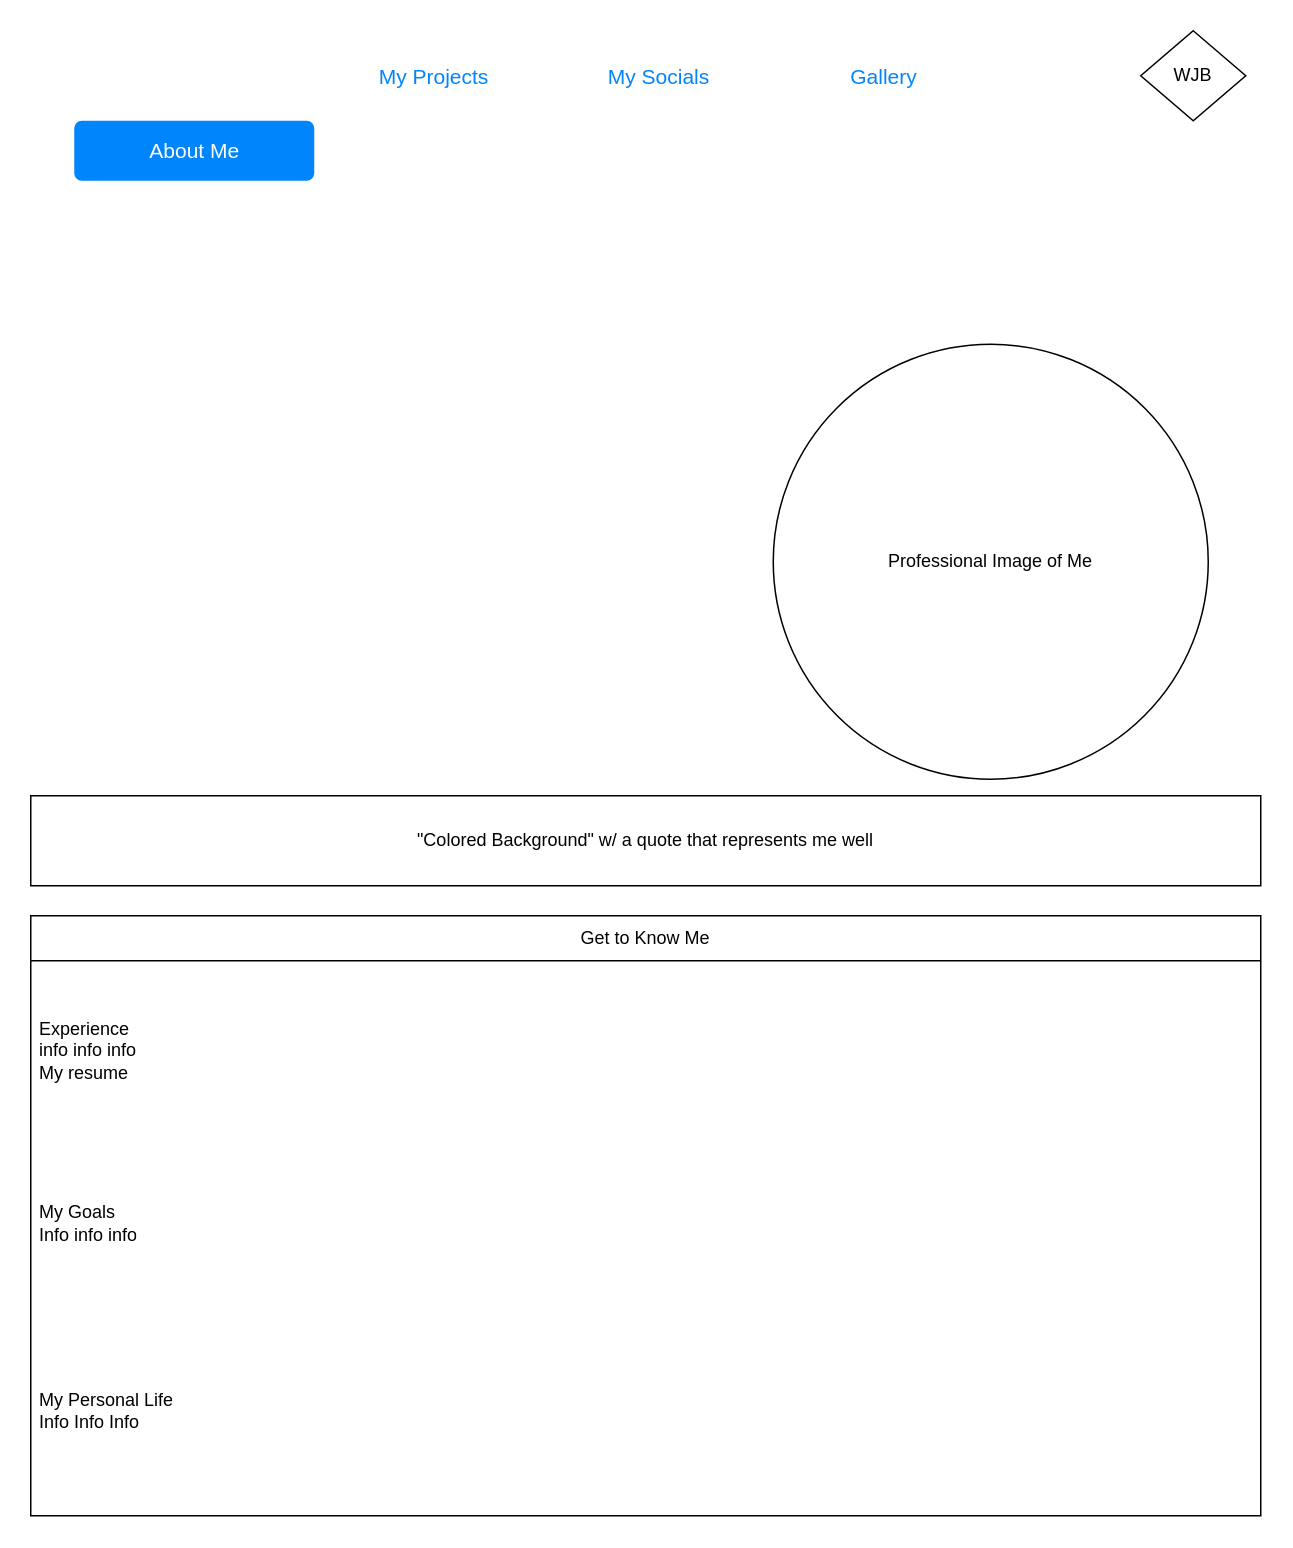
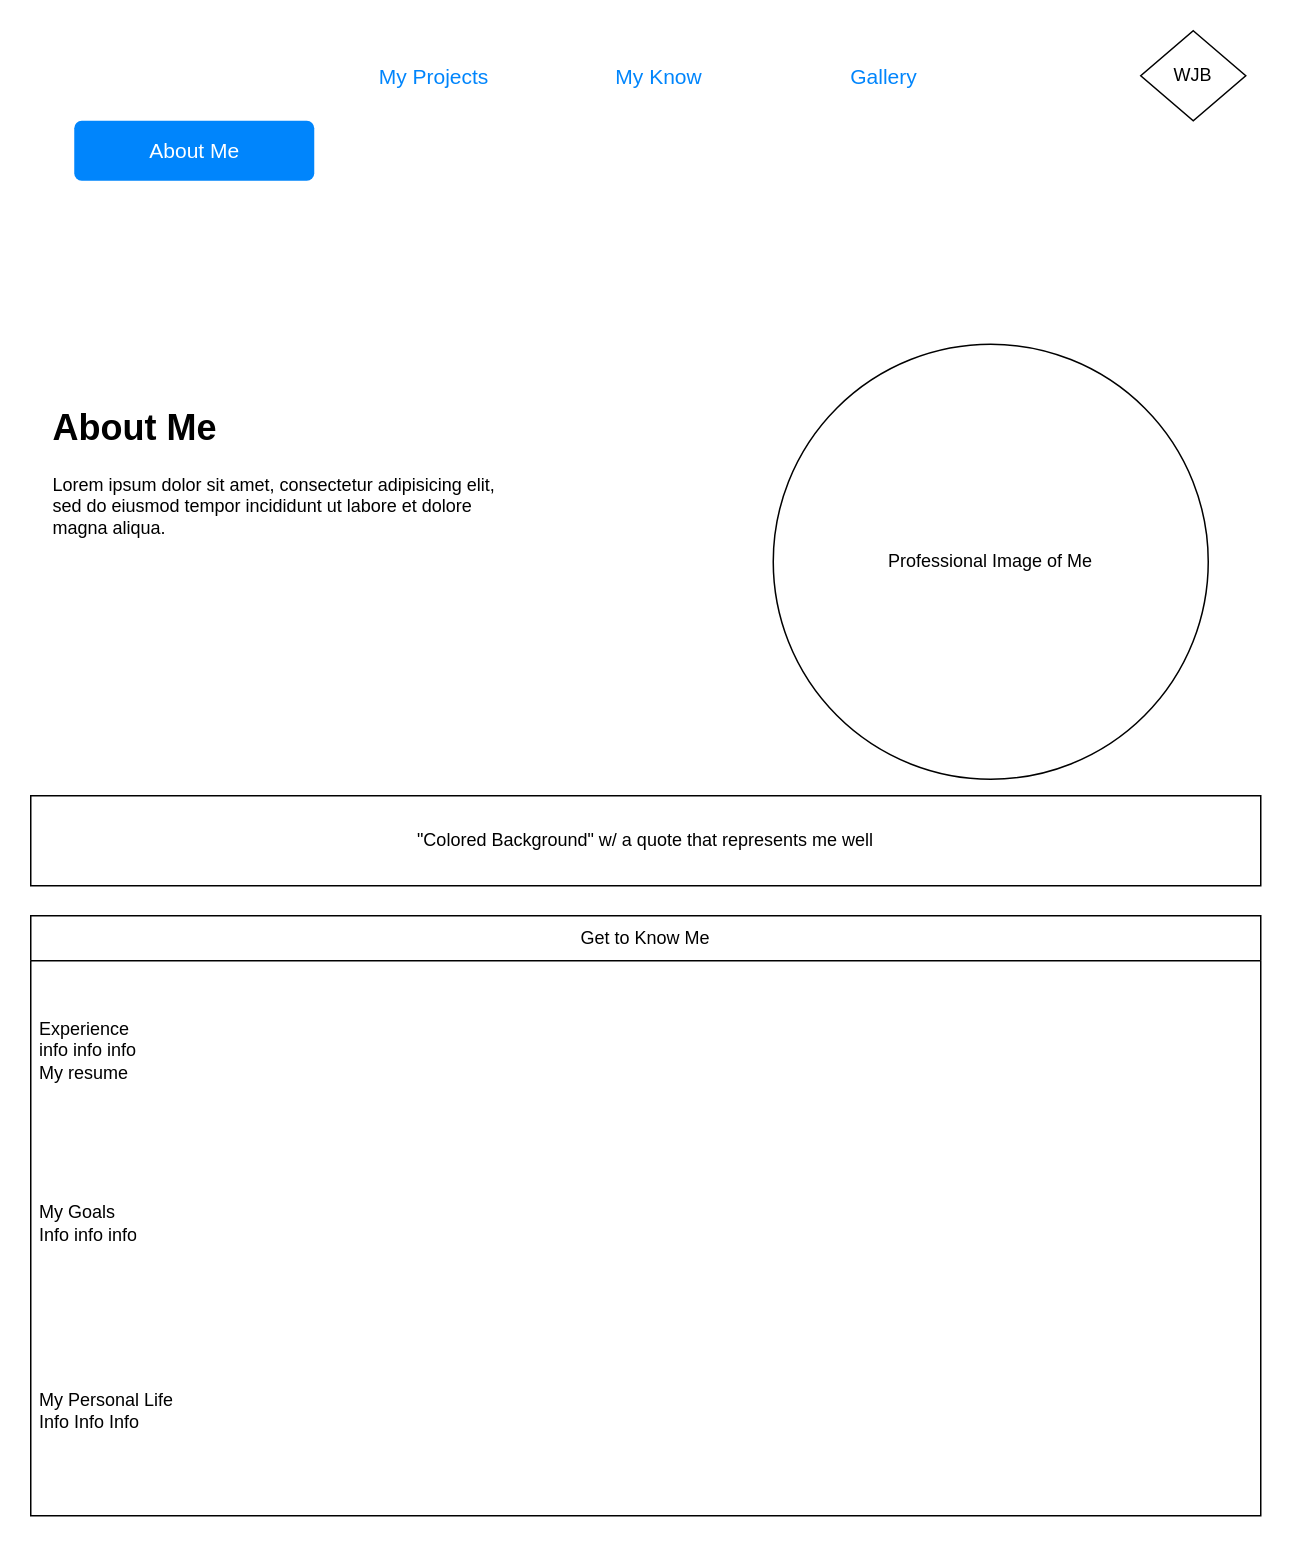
- <mxCell id="12" value="My Socials" style="fillColor=none;strokeColor=none;fontSize=14;fontColor=#0085FC;" vertex="1" parent="1"><mxGeometry x="359" y="30" width="160" height="40" as="geometry" /></mxCell>
+ <mxCell id="12" value="My Know" style="fillColor=none;strokeColor=none;fontSize=14;fontColor=#0085FC;" vertex="1" parent="1"><mxGeometry x="359" y="30" width="160" height="40" as="geometry" /></mxCell>
+ <mxCell id="4" value="&lt;h1&gt;About Me&lt;/h1&gt;&lt;p&gt;Lorem ipsum dolor sit amet, consectetur adipisicing elit, sed do eiusmod tempor incididunt ut labore et dolore magna aliqua.&lt;/p&gt;" style="text;html=1;spacing=5;spacingTop=-20;whiteSpace=wrap;overflow=hidden;rounded=0;" vertex="1" parent="1"><mxGeometry x="30" y="265" width="320" height="250" as="geometry" /></mxCell>
